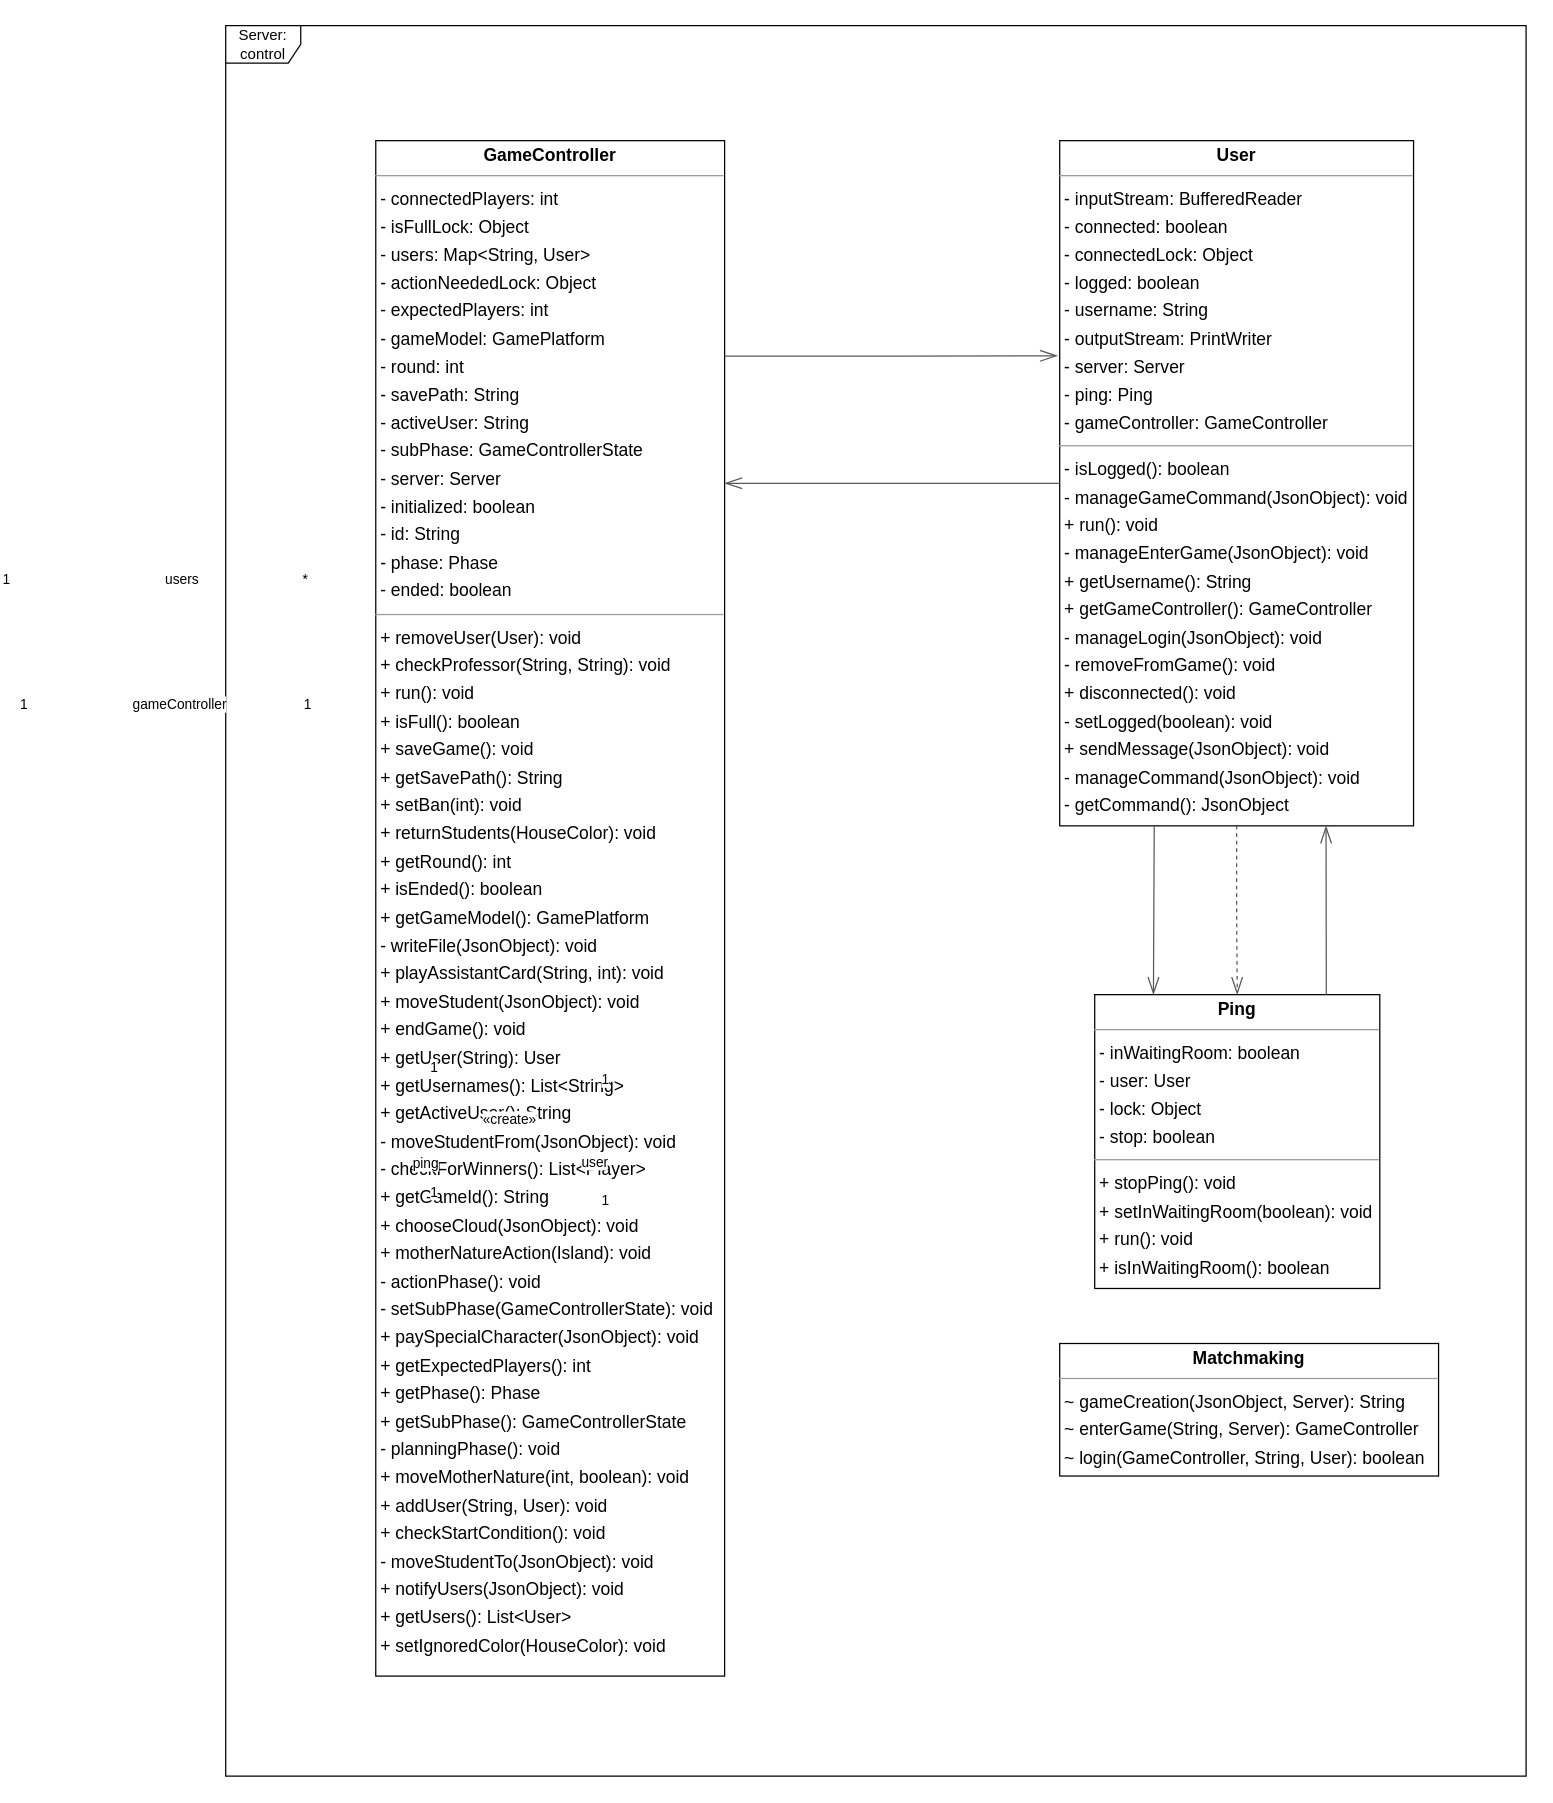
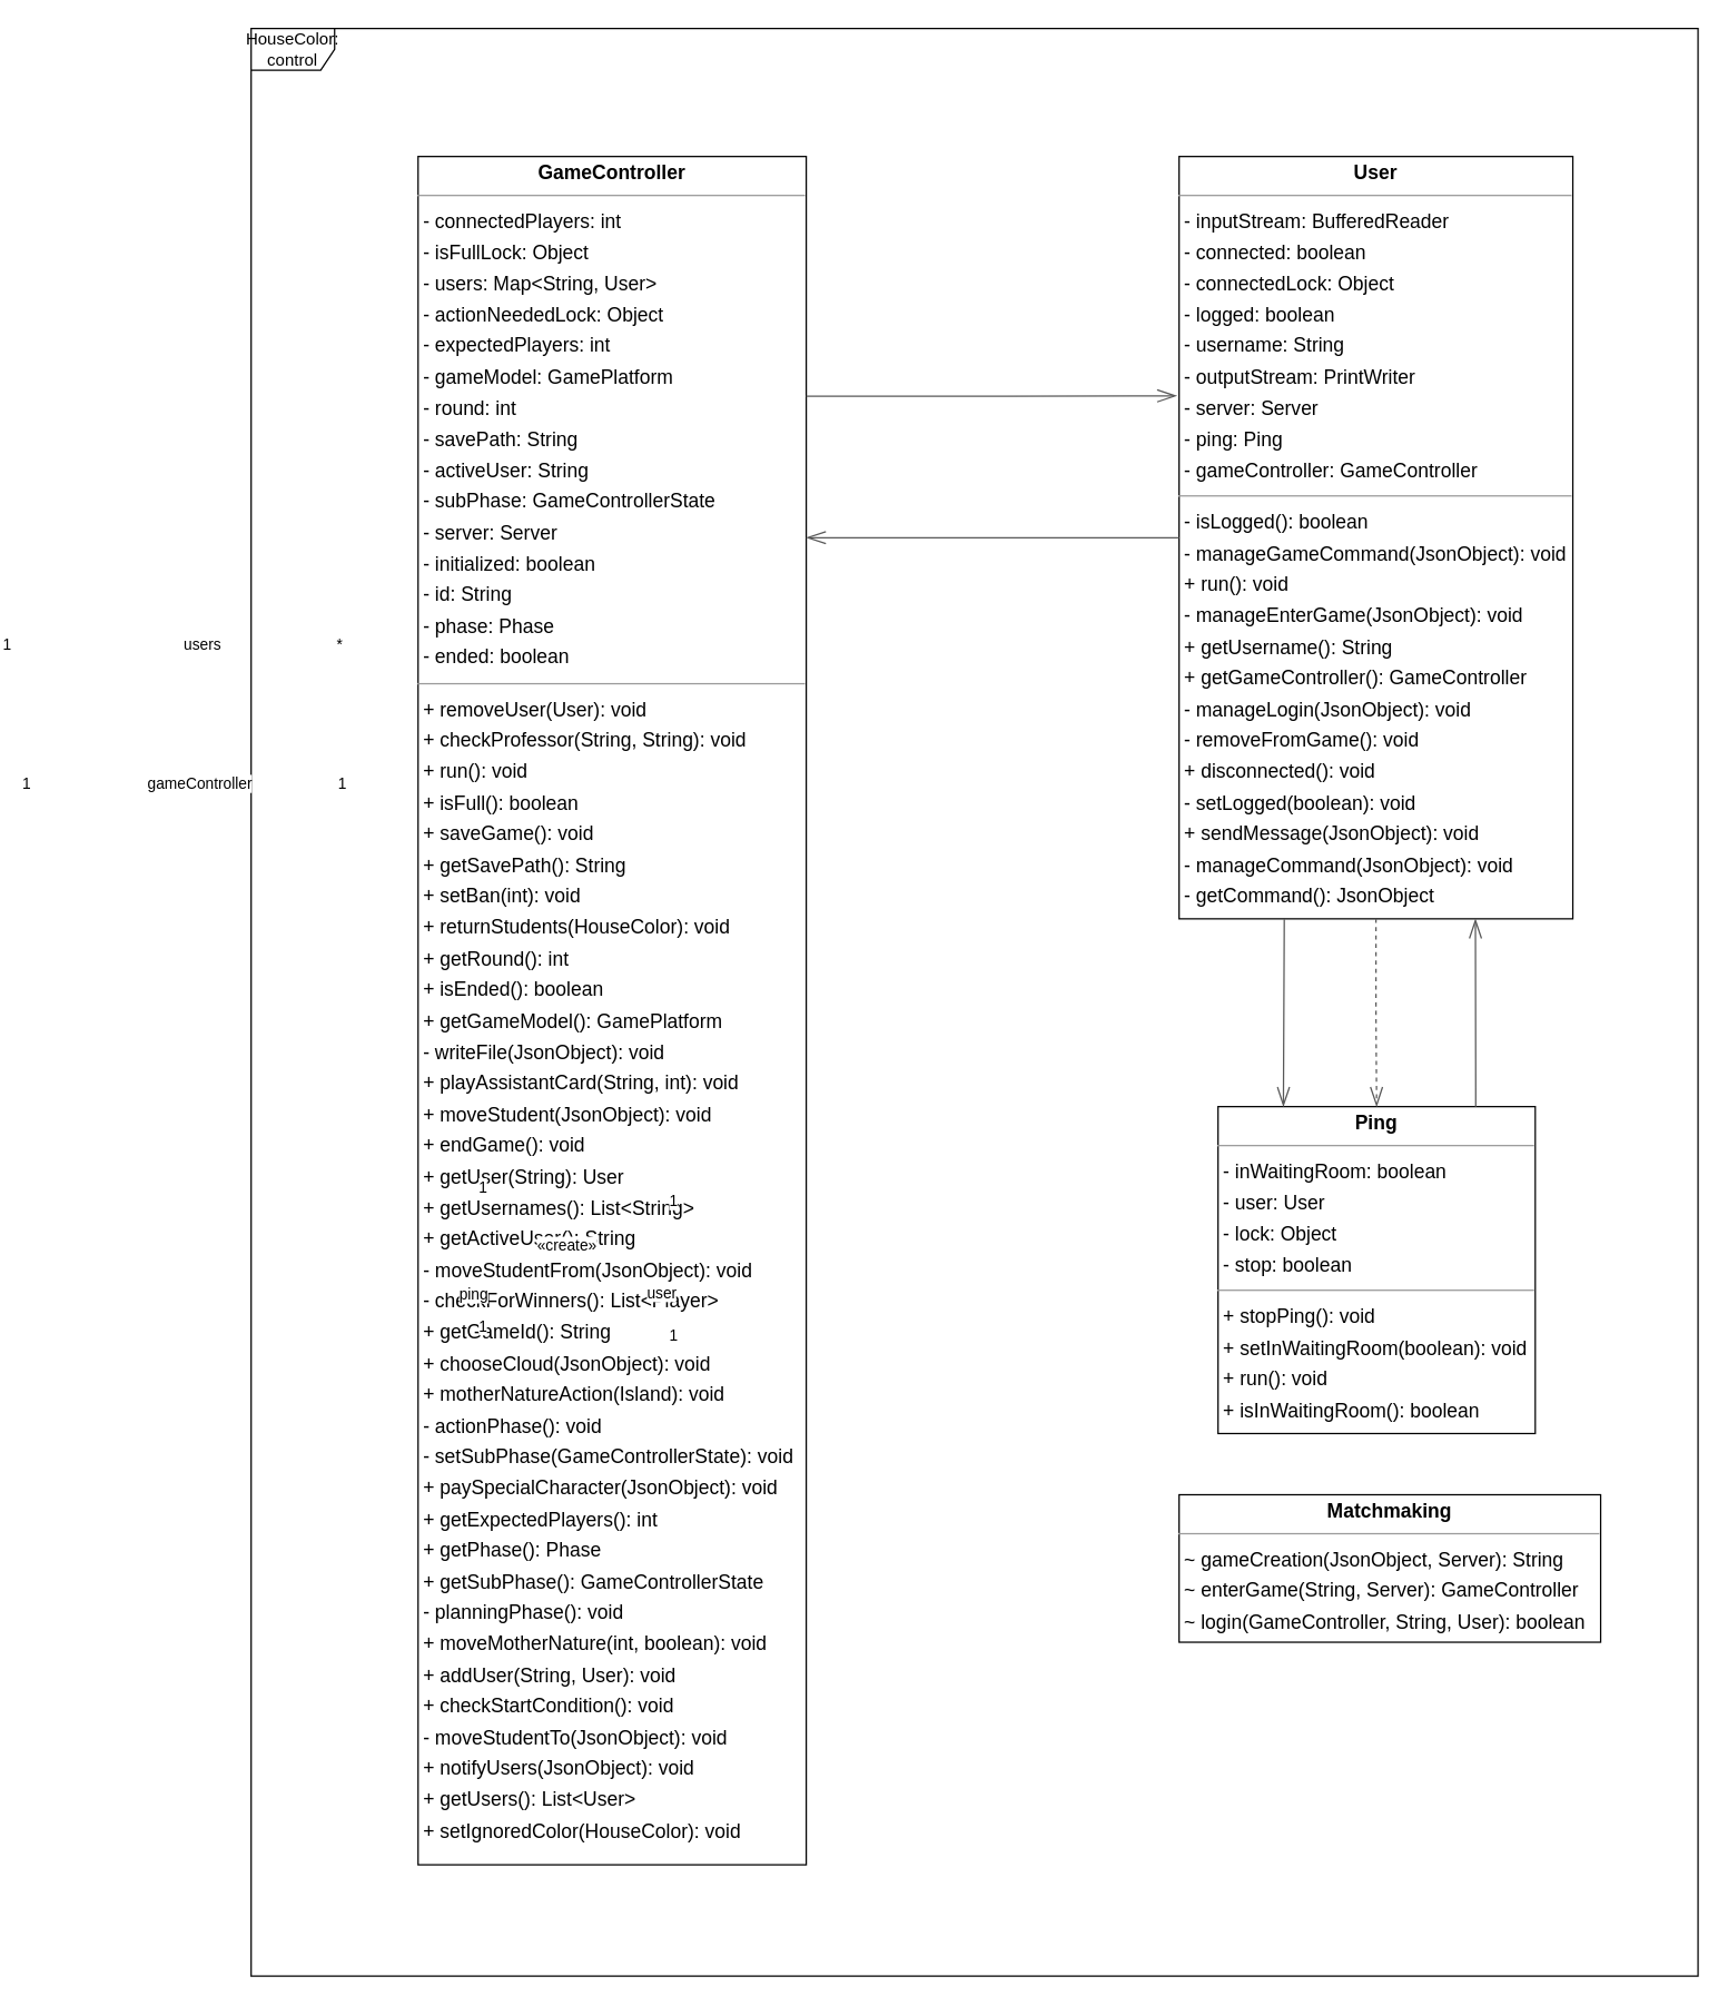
- <mxCell id="2" value="Server: control" style="shape=umlFrame;whiteSpace=wrap;html=1;" vertex="1" parent="1"><mxGeometry x="20" y="20" width="1040" height="1400" as="geometry" /></mxCell>
+ <mxCell id="2" value="HouseColor: control" style="shape=umlFrame;whiteSpace=wrap;html=1;" vertex="1" parent="1"><mxGeometry x="20" y="20" width="1040" height="1400" as="geometry" /></mxCell>
